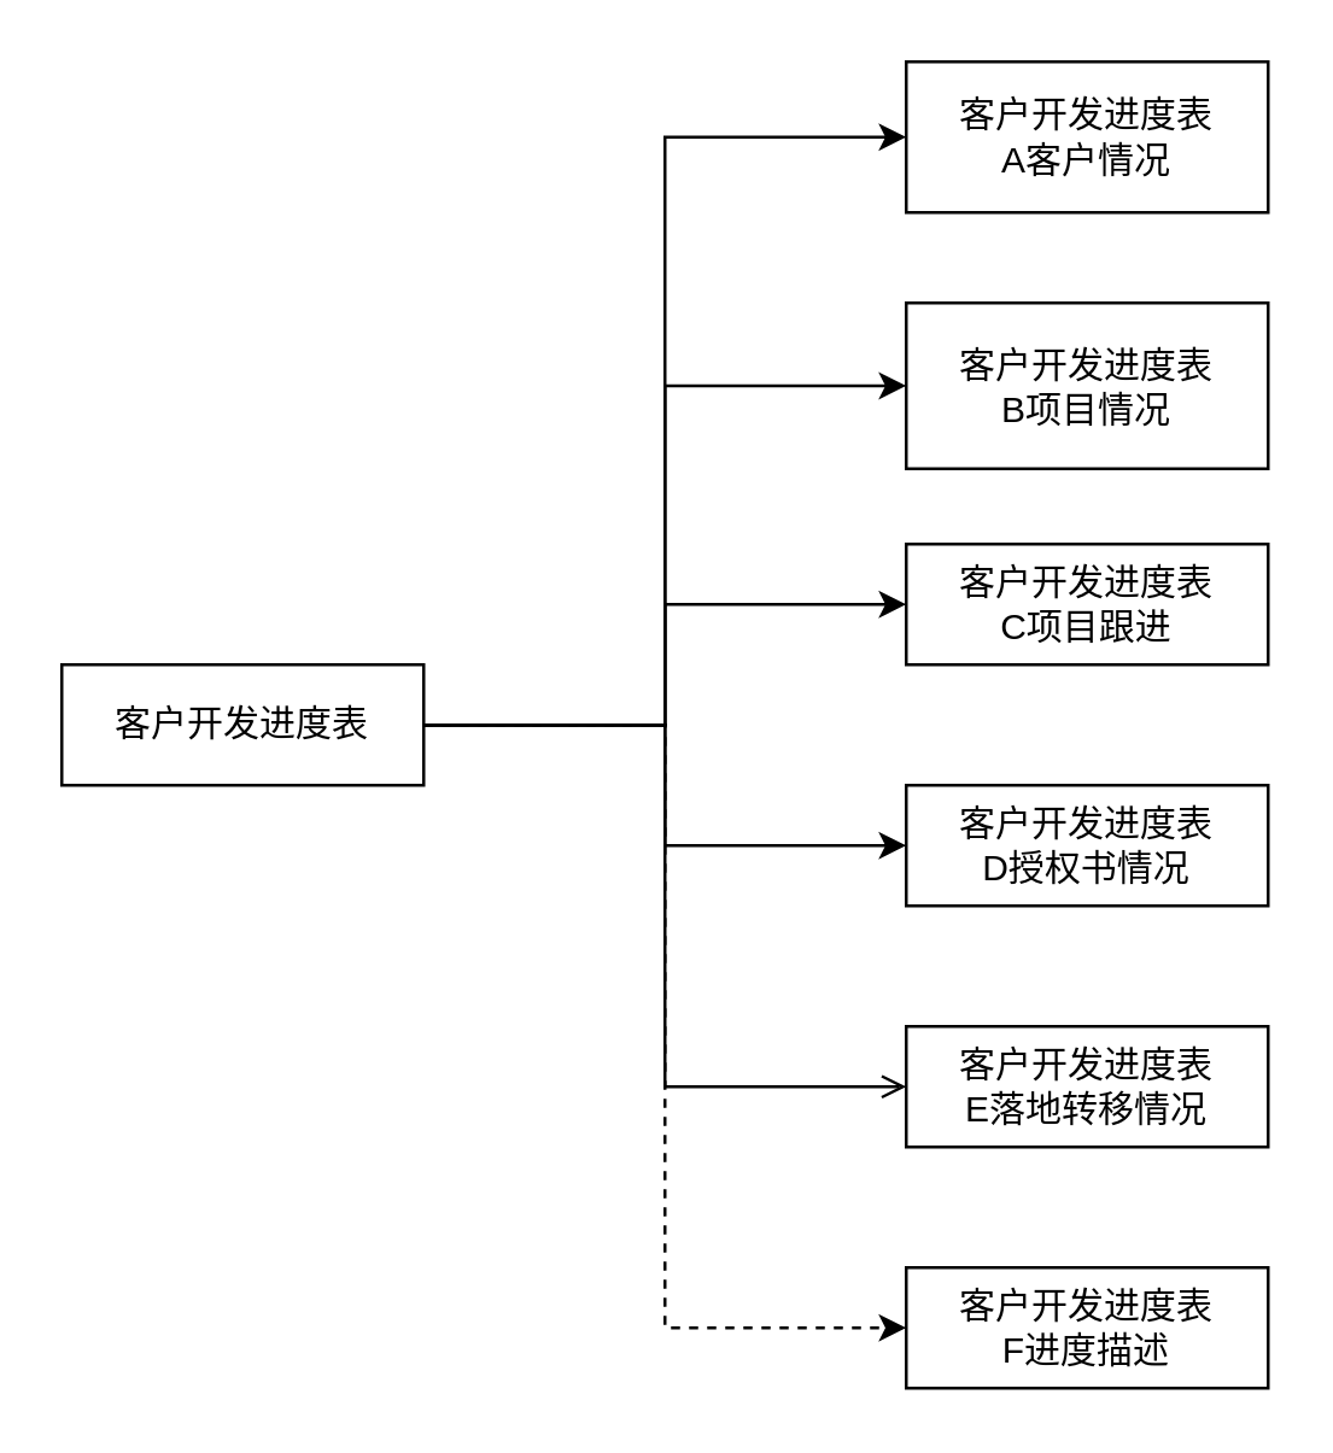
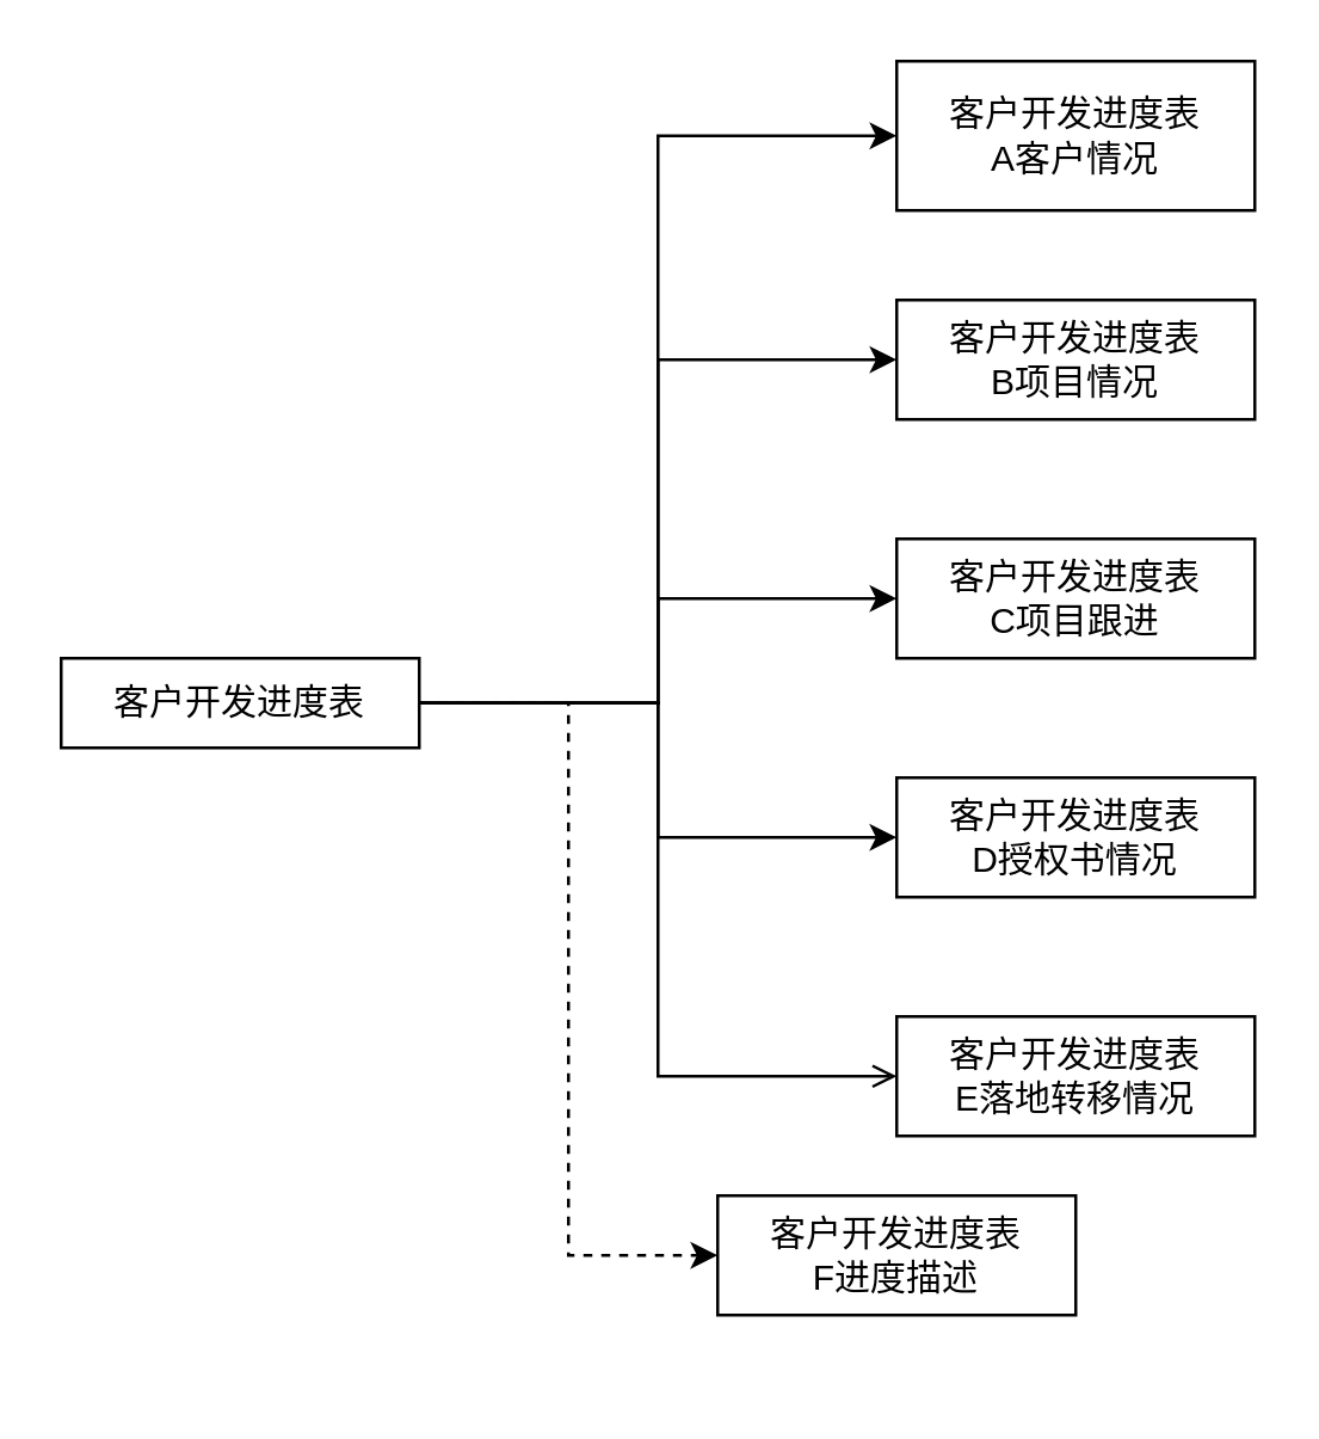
- <mxCell id="11" value="客户开发进度表&lt;br&gt;B项目情况" style="rounded=0;whiteSpace=wrap;html=1;" vertex="1" parent="1"><mxGeometry x="300" y="100" width="120" height="55" as="geometry" /></mxCell>
+ <mxCell id="11" value="客户开发进度表&lt;br&gt;B项目情况" style="rounded=0;whiteSpace=wrap;html=1;" vertex="1" parent="1"><mxGeometry x="300" y="100" width="120" height="40" as="geometry" /></mxCell>
- <mxCell id="8" value="客户开发进度表" style="rounded=0;whiteSpace=wrap;html=1;" vertex="1" parent="1"><mxGeometry x="20" y="220" width="120" height="40" as="geometry" /></mxCell>
+ <mxCell id="8" value="客户开发进度表" style="rounded=0;whiteSpace=wrap;html=1;" vertex="1" parent="1"><mxGeometry x="20" y="220" width="120" height="30" as="geometry" /></mxCell>
- <mxCell id="9" value="客户开发进度表&lt;br&gt;F进度描述" style="rounded=0;whiteSpace=wrap;html=1;" vertex="1" parent="1"><mxGeometry x="300" y="420" width="120" height="40" as="geometry" /></mxCell>
+ <mxCell id="9" value="客户开发进度表&lt;br&gt;F进度描述" style="rounded=0;whiteSpace=wrap;html=1;" vertex="1" parent="1"><mxGeometry x="240" y="400" width="120" height="40" as="geometry" /></mxCell>
